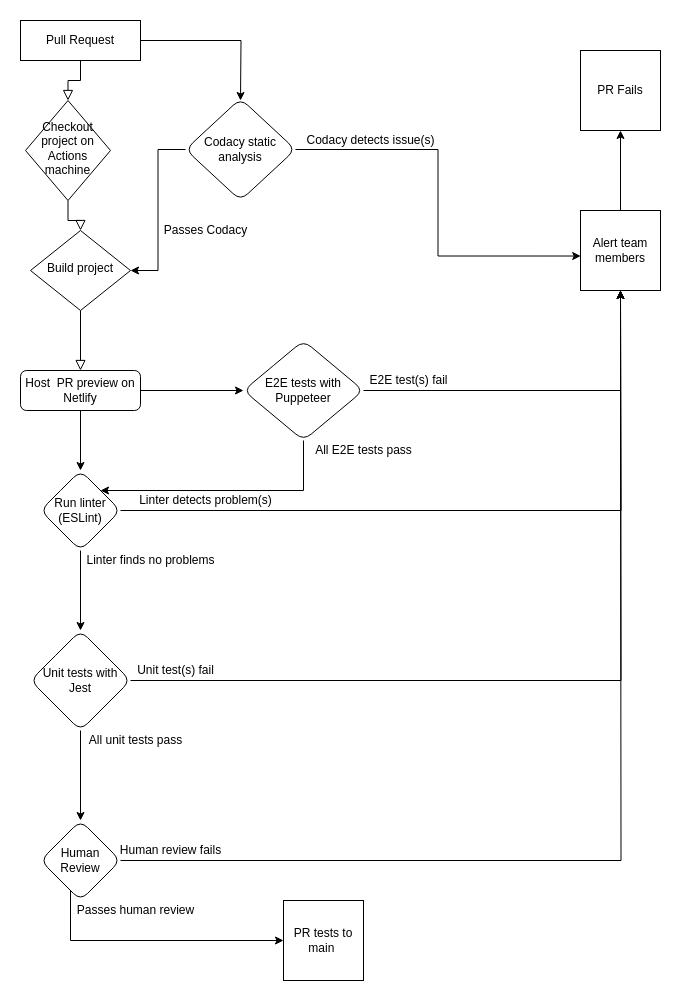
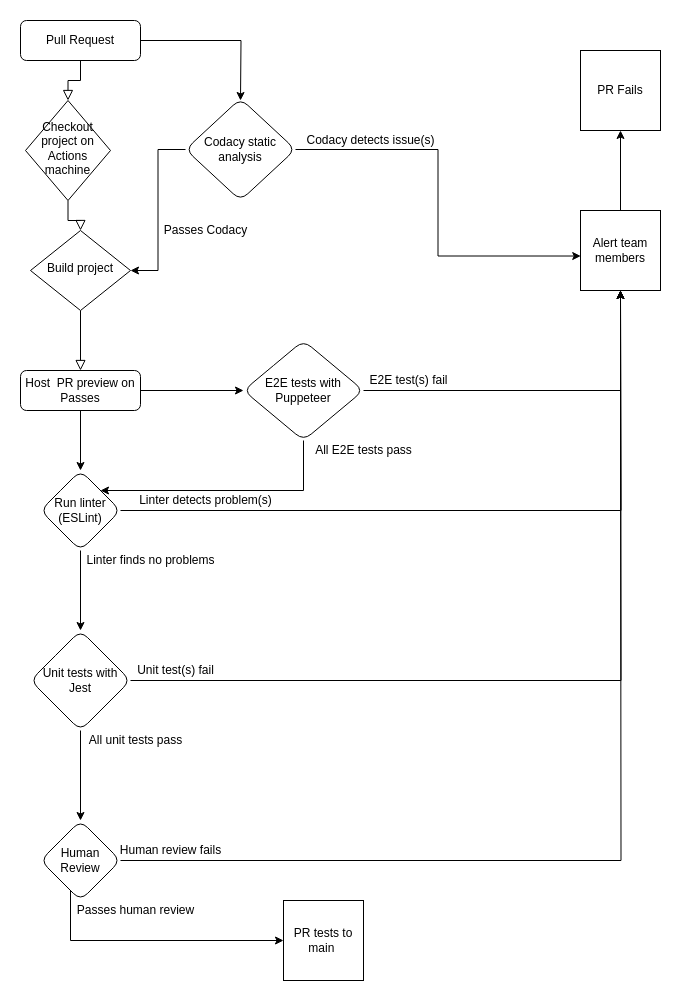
- <mxCell id="4" value="Pull Request" style="whiteSpace=wrap;html=1;fontSize=12;glass=0;strokeWidth=1;shadow=0;rounded=0;" parent="1" vertex="1"><mxGeometry x="20" y="20" width="120" height="40" as="geometry" /></mxCell>
+ <mxCell id="4" value="Pull Request" style="rounded=1;whiteSpace=wrap;html=1;fontSize=12;glass=0;strokeWidth=1;shadow=0;" parent="1" vertex="1"><mxGeometry x="20" y="20" width="120" height="40" as="geometry" /></mxCell>
- <mxCell id="11" value="Host &amp;nbsp;PR preview on Netlify" style="rounded=1;whiteSpace=wrap;html=1;fontSize=12;glass=0;strokeWidth=1;shadow=0;" parent="1" vertex="1"><mxGeometry x="20" y="370" width="120" height="40" as="geometry" /></mxCell>
+ <mxCell id="11" value="Host &amp;nbsp;PR preview on Passes" style="rounded=1;whiteSpace=wrap;html=1;fontSize=12;glass=0;strokeWidth=1;shadow=0;" parent="1" vertex="1"><mxGeometry x="20" y="370" width="120" height="40" as="geometry" /></mxCell>
